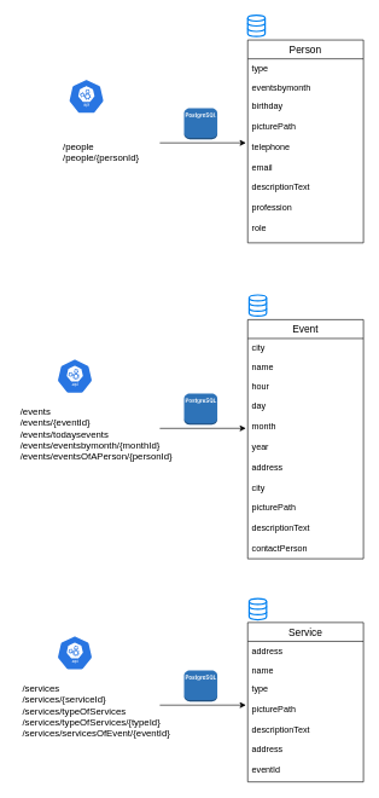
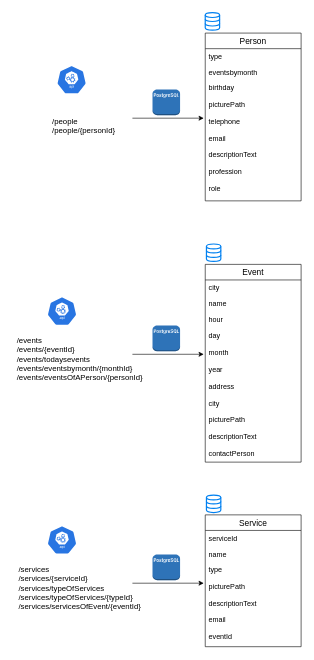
- <mxCell id="21" value="address" style="text;strokeColor=none;fillColor=none;spacingLeft=4;spacingRight=4;overflow=hidden;rotatable=0;points=[[0,0.5],[1,0.5]];portConstraint=eastwest;fontSize=12;" vertex="1" parent="20"><mxGeometry y="26" width="160" height="26" as="geometry" /></mxCell>
+ <mxCell id="21" value="serviceId" style="text;strokeColor=none;fillColor=none;spacingLeft=4;spacingRight=4;overflow=hidden;rotatable=0;points=[[0,0.5],[1,0.5]];portConstraint=eastwest;fontSize=12;" vertex="1" parent="20"><mxGeometry y="26" width="160" height="26" as="geometry" /></mxCell>
- <mxCell id="23" value="type&#10;&#10;picturePath&#10;&#10;descriptionText&#10;&#10;address&#10;&#10;eventId" style="text;strokeColor=none;fillColor=none;spacingLeft=4;spacingRight=4;overflow=hidden;rotatable=0;points=[[0,0.5],[1,0.5]];portConstraint=eastwest;fontSize=12;" vertex="1" parent="20"><mxGeometry y="78" width="160" height="142" as="geometry" /></mxCell>
+ <mxCell id="23" value="type&#10;&#10;picturePath&#10;&#10;descriptionText&#10;&#10;email&#10;&#10;eventId" style="text;strokeColor=none;fillColor=none;spacingLeft=4;spacingRight=4;overflow=hidden;rotatable=0;points=[[0,0.5],[1,0.5]];portConstraint=eastwest;fontSize=12;" vertex="1" parent="20"><mxGeometry y="78" width="160" height="142" as="geometry" /></mxCell>
